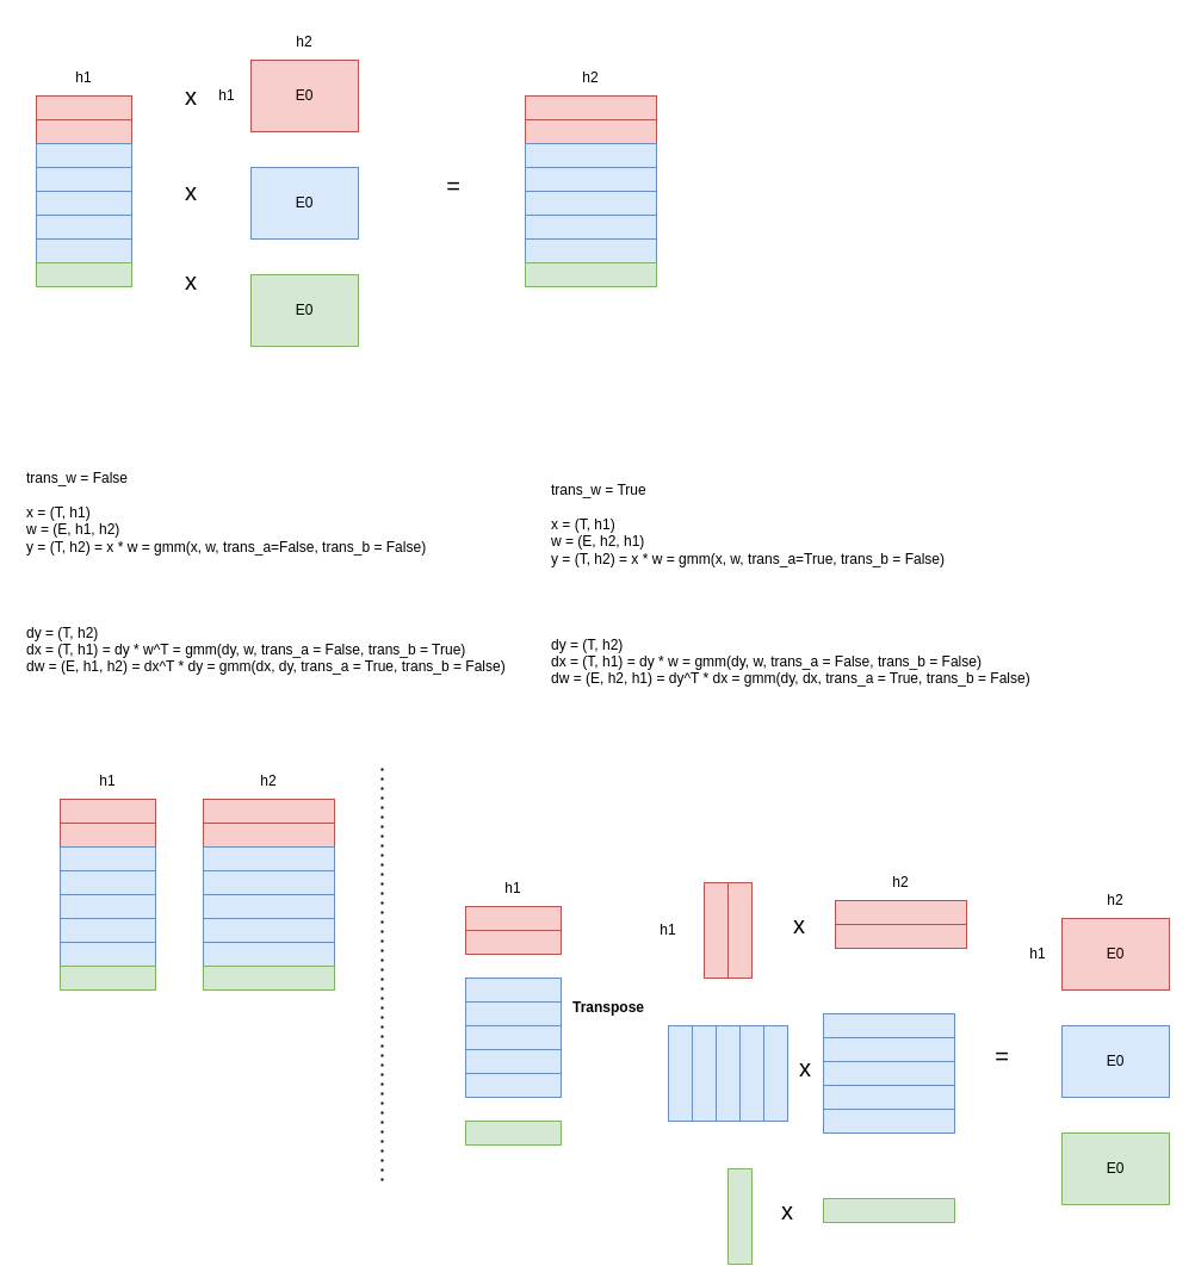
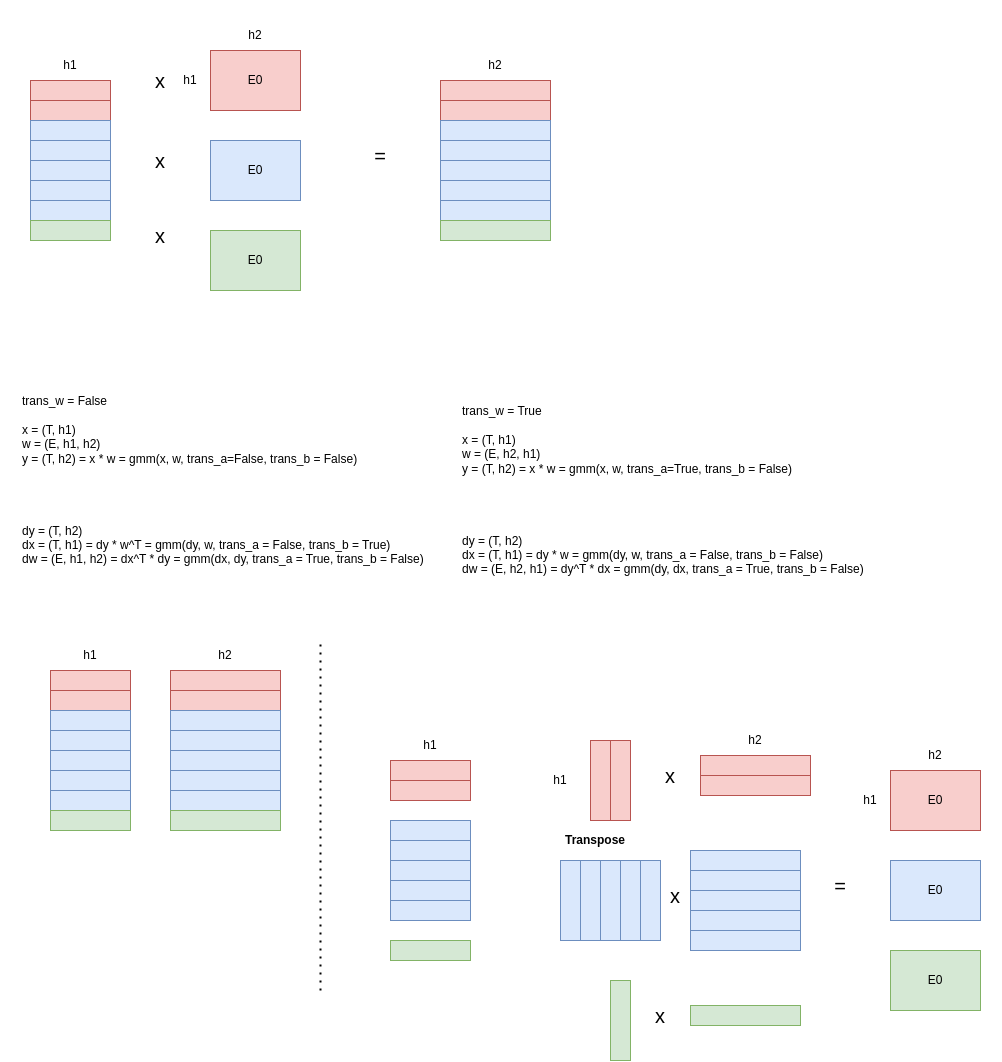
- <mxCell id="81" value="Transpose" style="text;html=1;align=center;verticalAlign=middle;whiteSpace=wrap;rounded=0;fontStyle=1" vertex="1" parent="1"><mxGeometry x="480" y="830" width="60" height="30" as="geometry" /></mxCell>
+ <mxCell id="81" value="Transpose" style="text;html=1;align=center;verticalAlign=middle;whiteSpace=wrap;rounded=0;fontStyle=1" vertex="1" parent="1"><mxGeometry x="565" y="825" width="60" height="30" as="geometry" /></mxCell>
